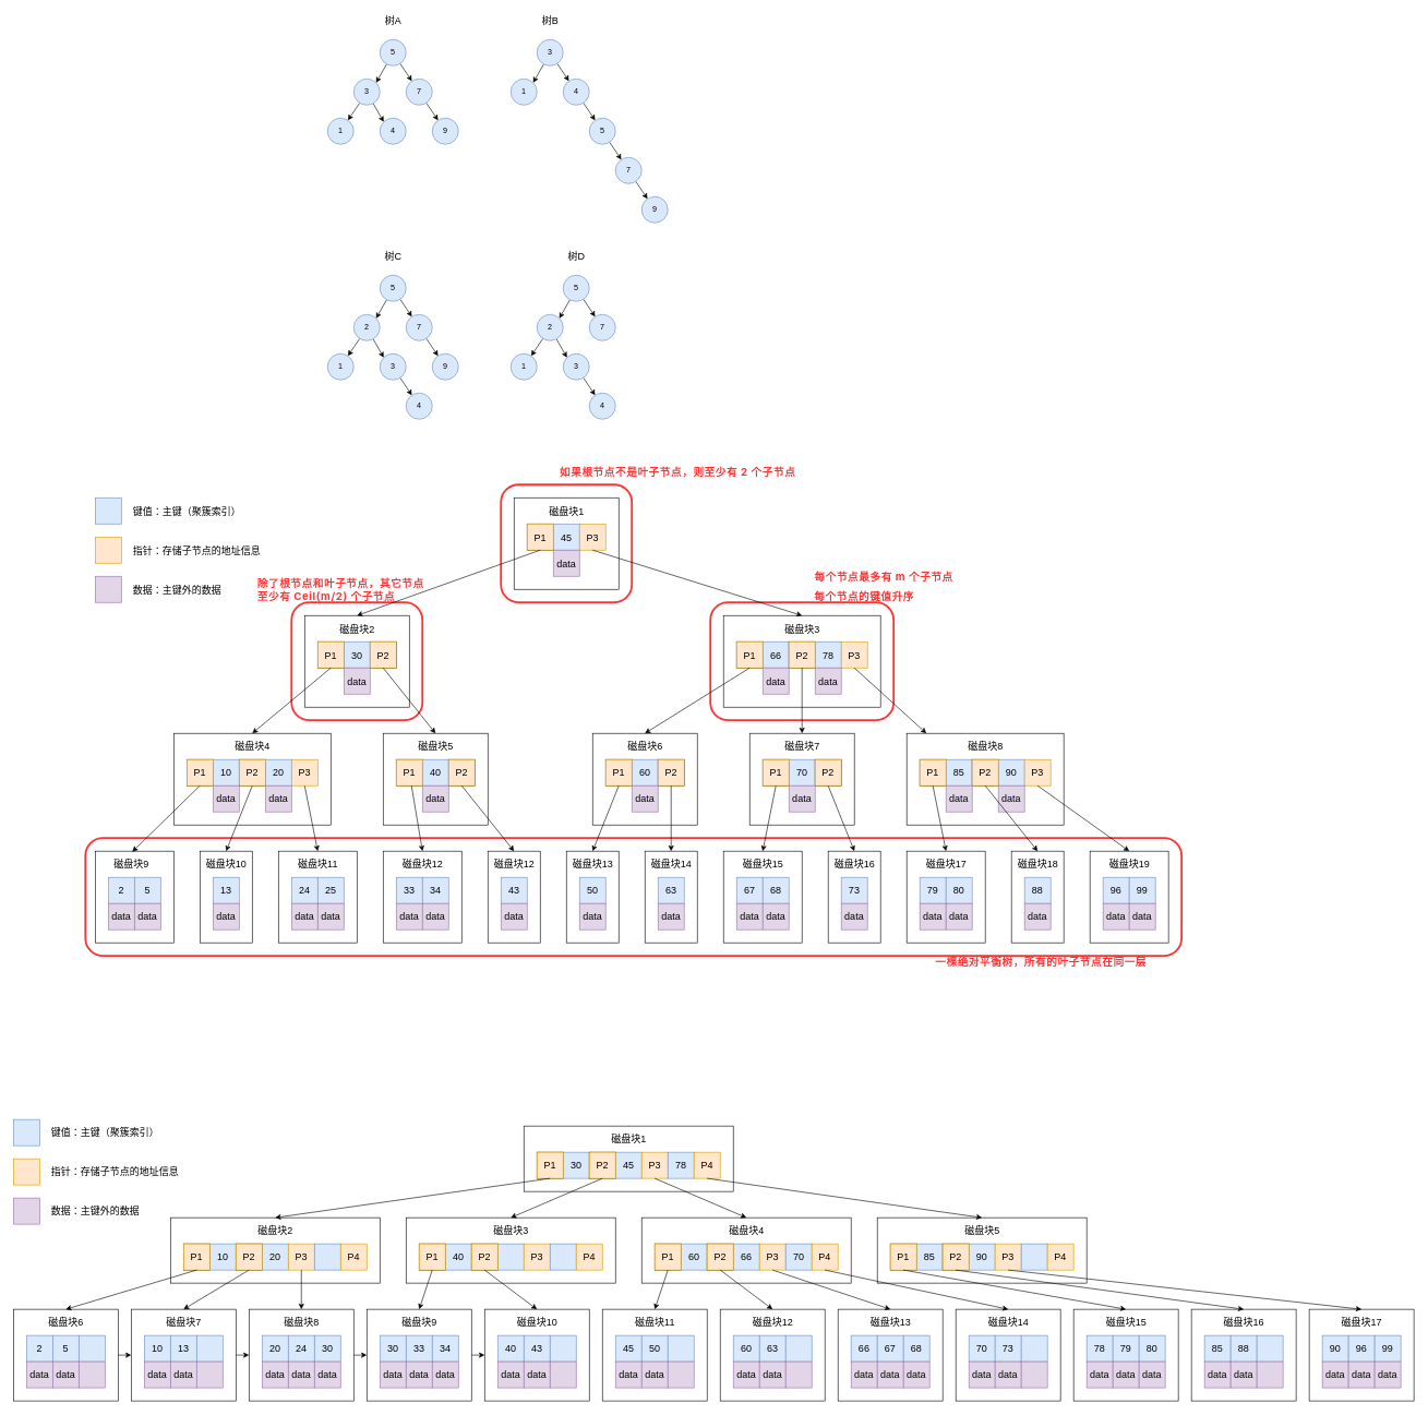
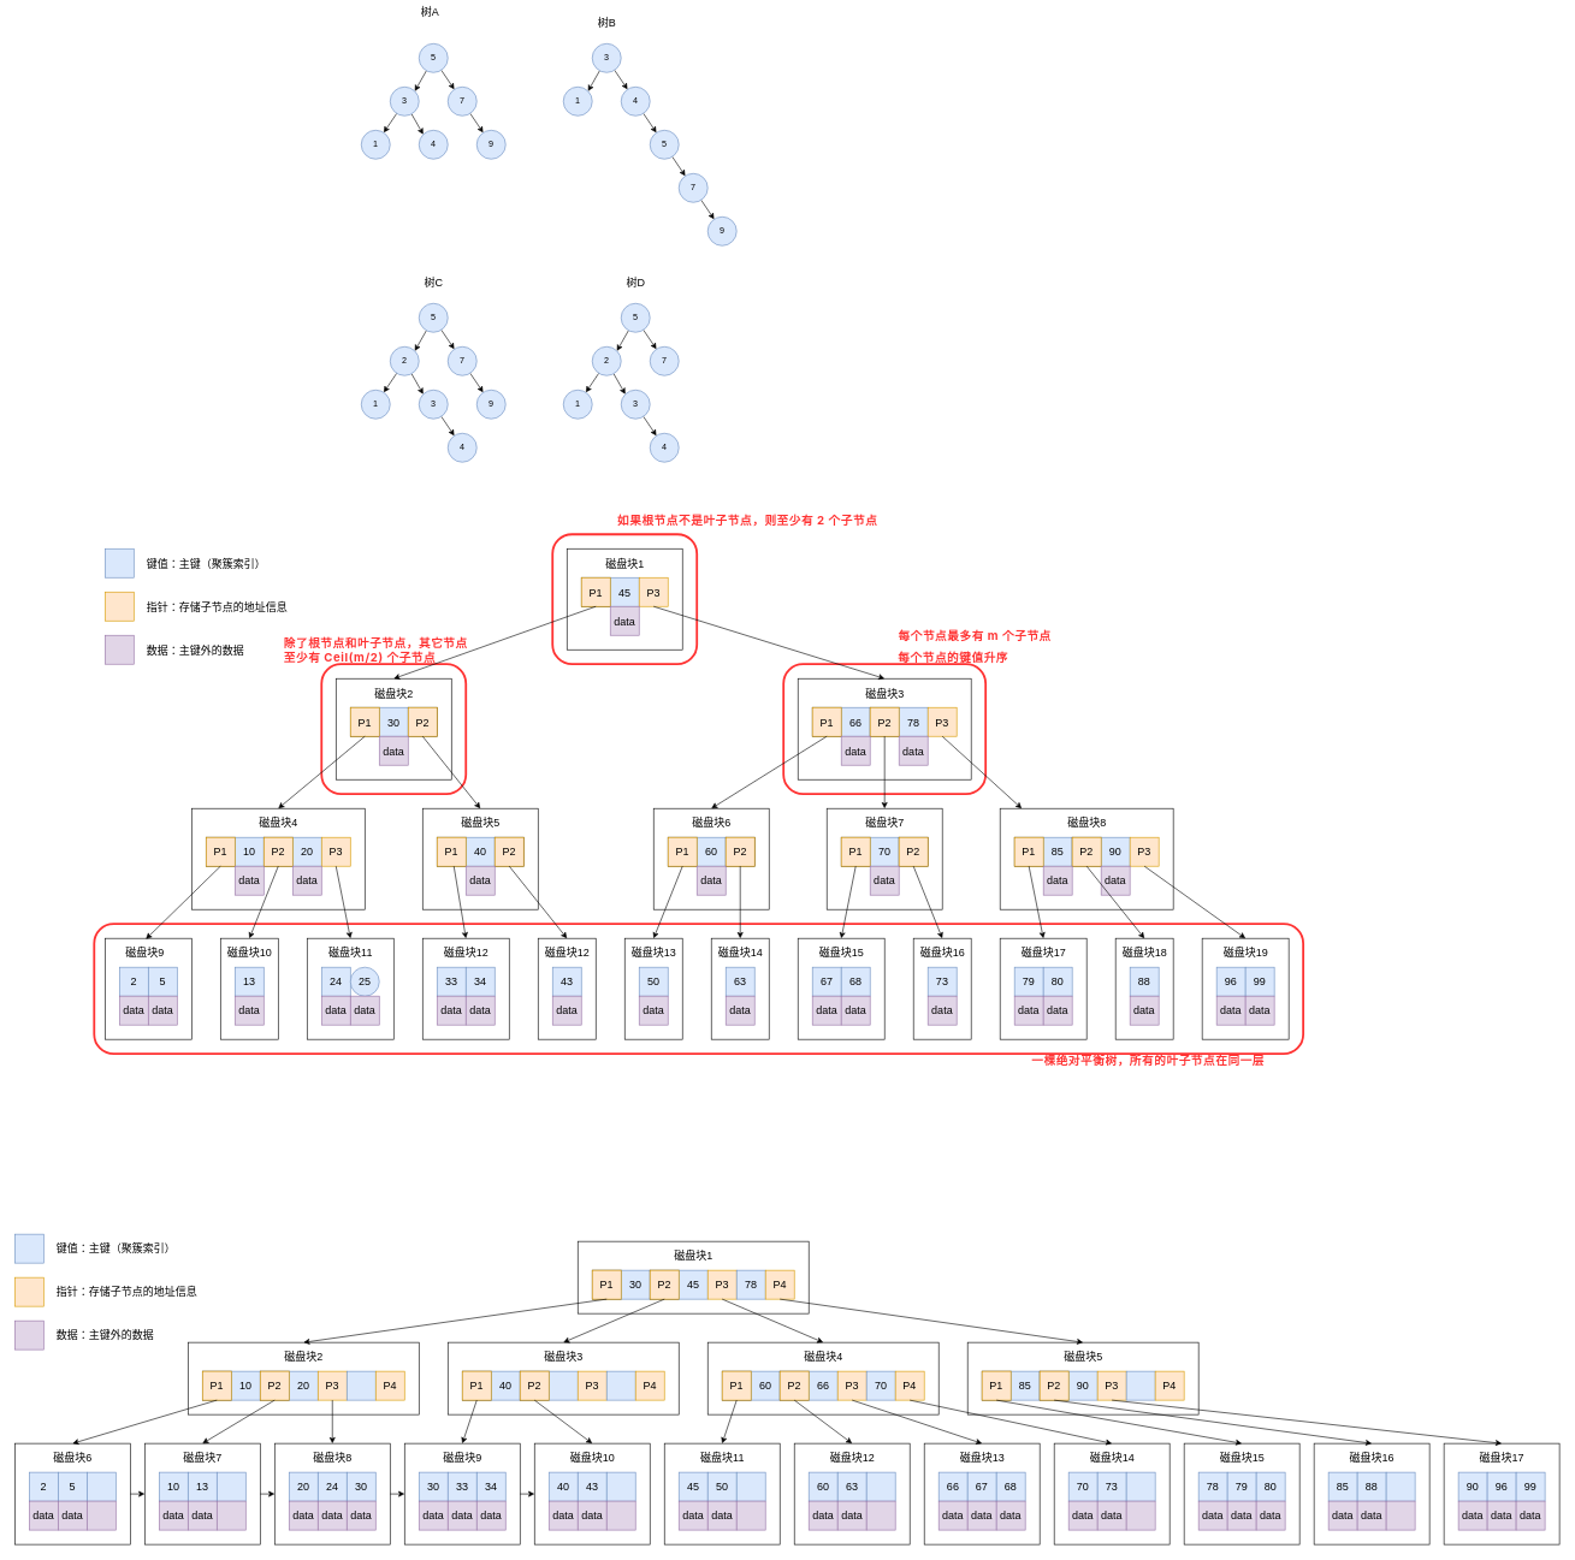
- <mxCell id="25" value="树A" style="text;html=1;align=center;verticalAlign=middle;resizable=0;points=[];autosize=1;strokeColor=none;fillColor=none;fontSize=15;" parent="1" vertex="1"><mxGeometry x="580" y="20" width="40" height="20" as="geometry" /></mxCell>
+ <mxCell id="25" value="树A" style="text;html=1;align=center;verticalAlign=middle;resizable=0;points=[];autosize=1;strokeColor=none;fillColor=none;fontSize=15;" parent="1" vertex="1"><mxGeometry x="575" y="5" width="40" height="20" as="geometry" /></mxCell>
- <mxCell id="126" value="25" style="rounded=0;whiteSpace=wrap;html=1;fontSize=15;fillColor=#dae8fc;strokeColor=#6c8ebf;" parent="121" vertex="1"><mxGeometry x="60" y="40" width="40" height="40" as="geometry" /></mxCell>
+ <mxCell id="126" value="25" style="ellipse;whiteSpace=wrap;html=1;fontSize=15;fillColor=#dae8fc;strokeColor=#6c8ebf;" parent="121" vertex="1"><mxGeometry x="60" y="40" width="40" height="40" as="geometry" /></mxCell>
